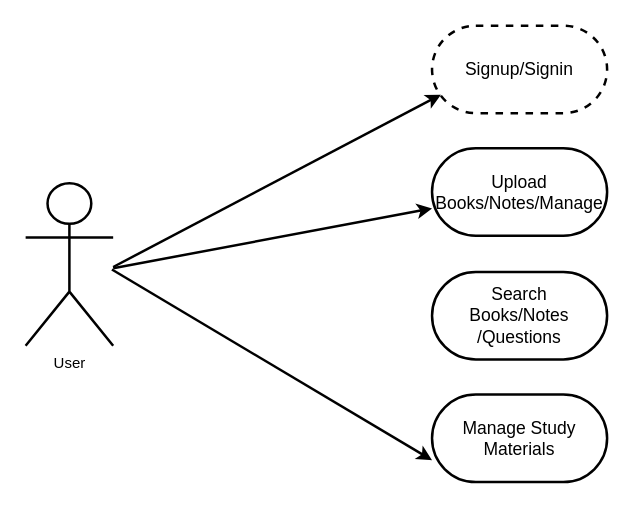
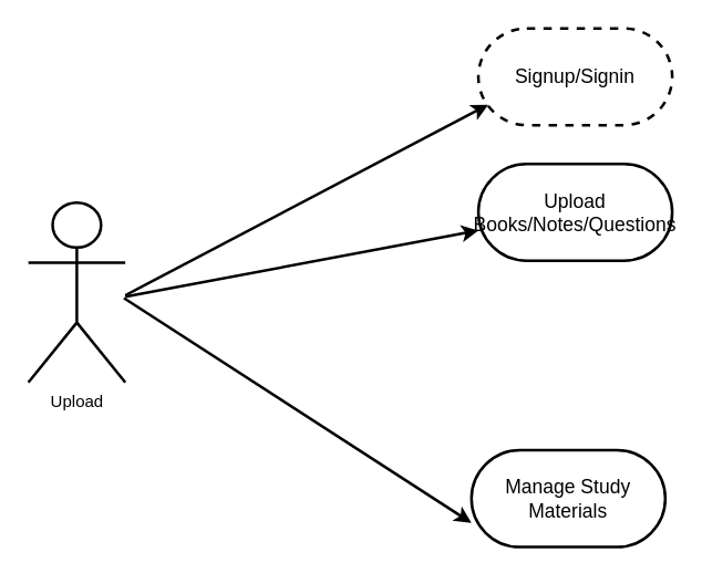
- <mxCell id="7" value="&lt;div&gt;&lt;font style=&quot;font-size: 14px;&quot;&gt;&lt;span&gt;Upload&lt;/span&gt;&lt;/font&gt;&lt;/div&gt;&lt;div&gt;&lt;font style=&quot;font-size: 14px;&quot;&gt;&lt;span&gt;Books/Notes/Manage&lt;/span&gt;&lt;/font&gt;&lt;/div&gt;" style="whiteSpace=wrap;html=1;verticalAlign=middle;rounded=1;arcSize=50;strokeWidth=2;fontStyle=0;align=center;horizontal=1;fillColor=none;" vertex="1" parent="1"><mxGeometry x="345" y="118" width="140" height="70" as="geometry" /></mxCell>
+ <mxCell id="7" value="&lt;div&gt;&lt;font style=&quot;font-size: 14px;&quot;&gt;&lt;span&gt;Upload&lt;/span&gt;&lt;/font&gt;&lt;/div&gt;&lt;div&gt;&lt;font style=&quot;font-size: 14px;&quot;&gt;&lt;span&gt;Books/Notes/Questions&lt;/span&gt;&lt;/font&gt;&lt;/div&gt;" style="whiteSpace=wrap;html=1;verticalAlign=middle;rounded=1;arcSize=50;strokeWidth=2;fontStyle=0;align=center;horizontal=1;fillColor=none;" vertex="1" parent="1"><mxGeometry x="345" y="118" width="140" height="70" as="geometry" /></mxCell>
- <mxCell id="8" value="&lt;div&gt;&lt;font style=&quot;font-size: 14px;&quot;&gt;Search&lt;/font&gt;&lt;/div&gt;&lt;div&gt;&lt;font style=&quot;font-size: 14px;&quot;&gt;Books/Notes&lt;/font&gt;&lt;/div&gt;&lt;div&gt;&lt;font style=&quot;font-size: 14px;&quot;&gt;/Questions&lt;/font&gt;&lt;/div&gt;" style="whiteSpace=wrap;html=1;verticalAlign=middle;rounded=1;arcSize=50;strokeWidth=2;fontStyle=0;fillColor=none;" vertex="1" parent="1"><mxGeometry x="345" y="217" width="140" height="70" as="geometry" /></mxCell>
- <mxCell id="5" value="User" style="shape=umlActor;verticalLabelPosition=bottom;verticalAlign=top;html=1;rounded=1;strokeWidth=2;fillColor=none;" vertex="1" parent="1"><mxGeometry x="20" y="146" width="70" height="130" as="geometry" /></mxCell>
+ <mxCell id="5" value="Upload" style="shape=umlActor;verticalLabelPosition=bottom;verticalAlign=top;html=1;rounded=1;strokeWidth=2;fillColor=none;" vertex="1" parent="1"><mxGeometry x="20" y="146" width="70" height="130" as="geometry" /></mxCell>
- <mxCell id="9" value="&lt;div style=&quot;font-size: 14px;&quot; align=&quot;center&quot;&gt;&lt;span style=&quot;&quot;&gt;Manage Study Materials&lt;/span&gt;&lt;br style=&quot;font-size: 14px;&quot;&gt;&lt;/div&gt;" style="whiteSpace=wrap;html=1;verticalAlign=middle;rounded=1;arcSize=50;strokeWidth=2;fontSize=14;fontStyle=0;fillColor=none;" vertex="1" parent="1"><mxGeometry x="345" y="315" width="140" height="70" as="geometry" /></mxCell>
+ <mxCell id="9" value="&lt;div style=&quot;font-size: 14px;&quot; align=&quot;center&quot;&gt;&lt;span style=&quot;&quot;&gt;Manage Study Materials&lt;/span&gt;&lt;br style=&quot;font-size: 14px;&quot;&gt;&lt;/div&gt;" style="whiteSpace=wrap;html=1;verticalAlign=middle;rounded=1;arcSize=50;strokeWidth=2;fontSize=14;fontStyle=0;fillColor=none;" vertex="1" parent="1"><mxGeometry x="340" y="325" width="140" height="70" as="geometry" /></mxCell>
